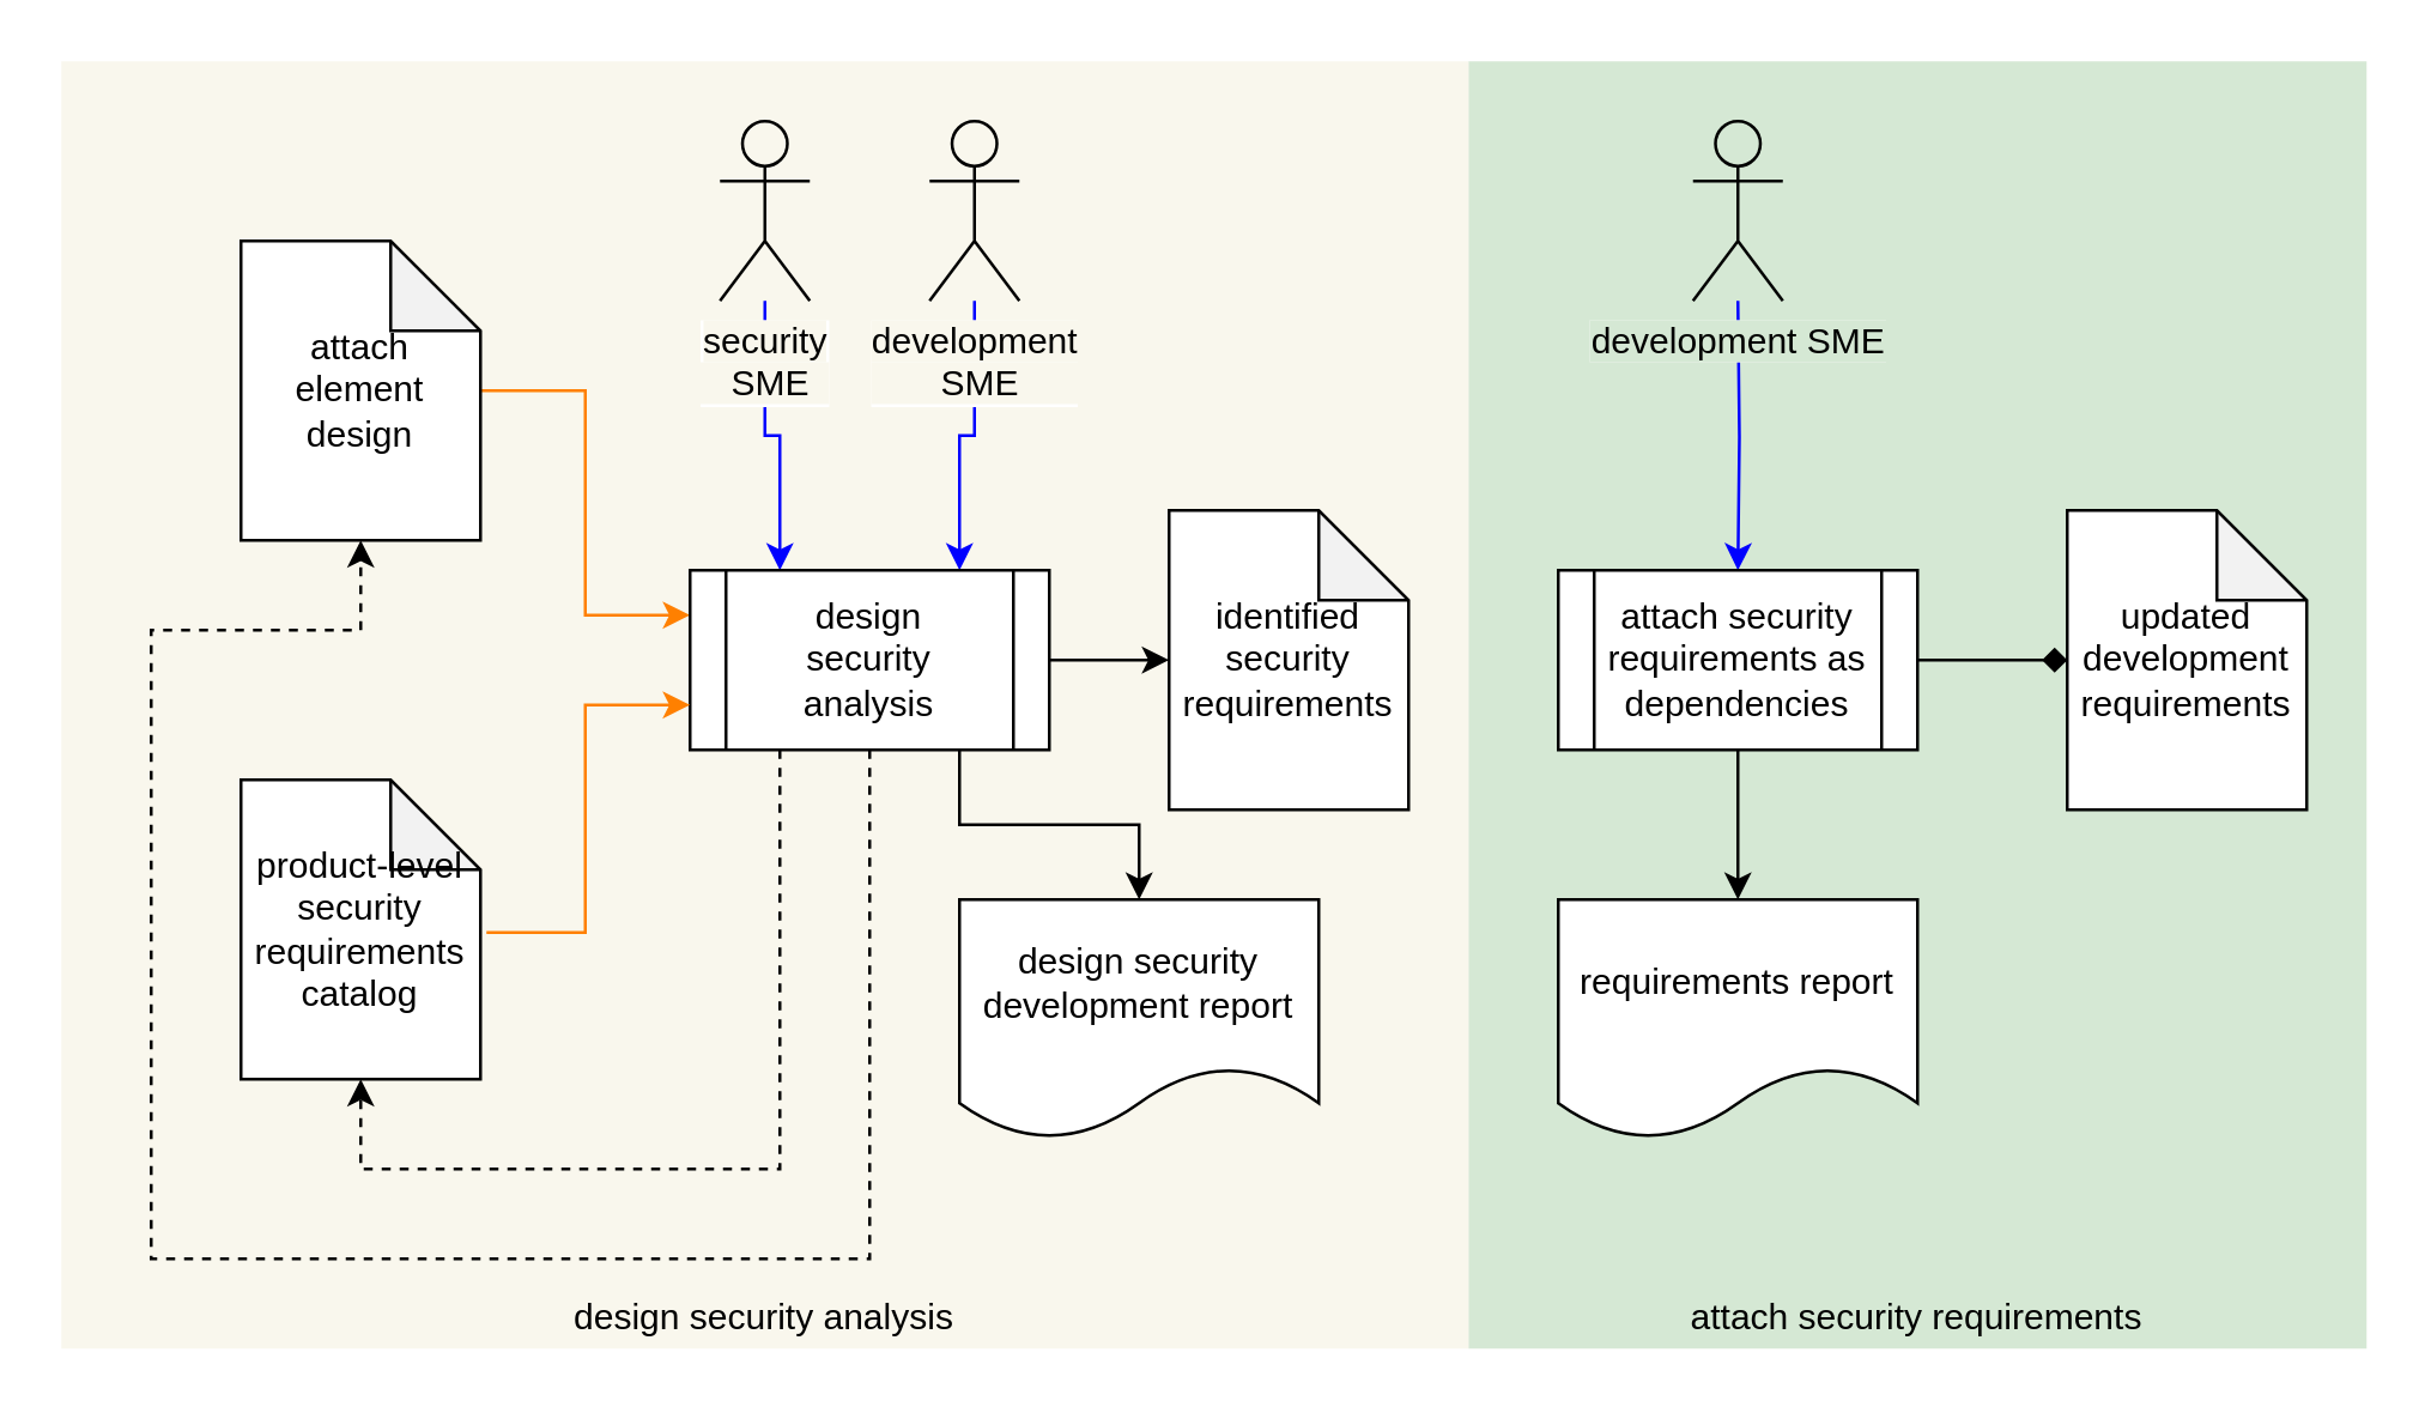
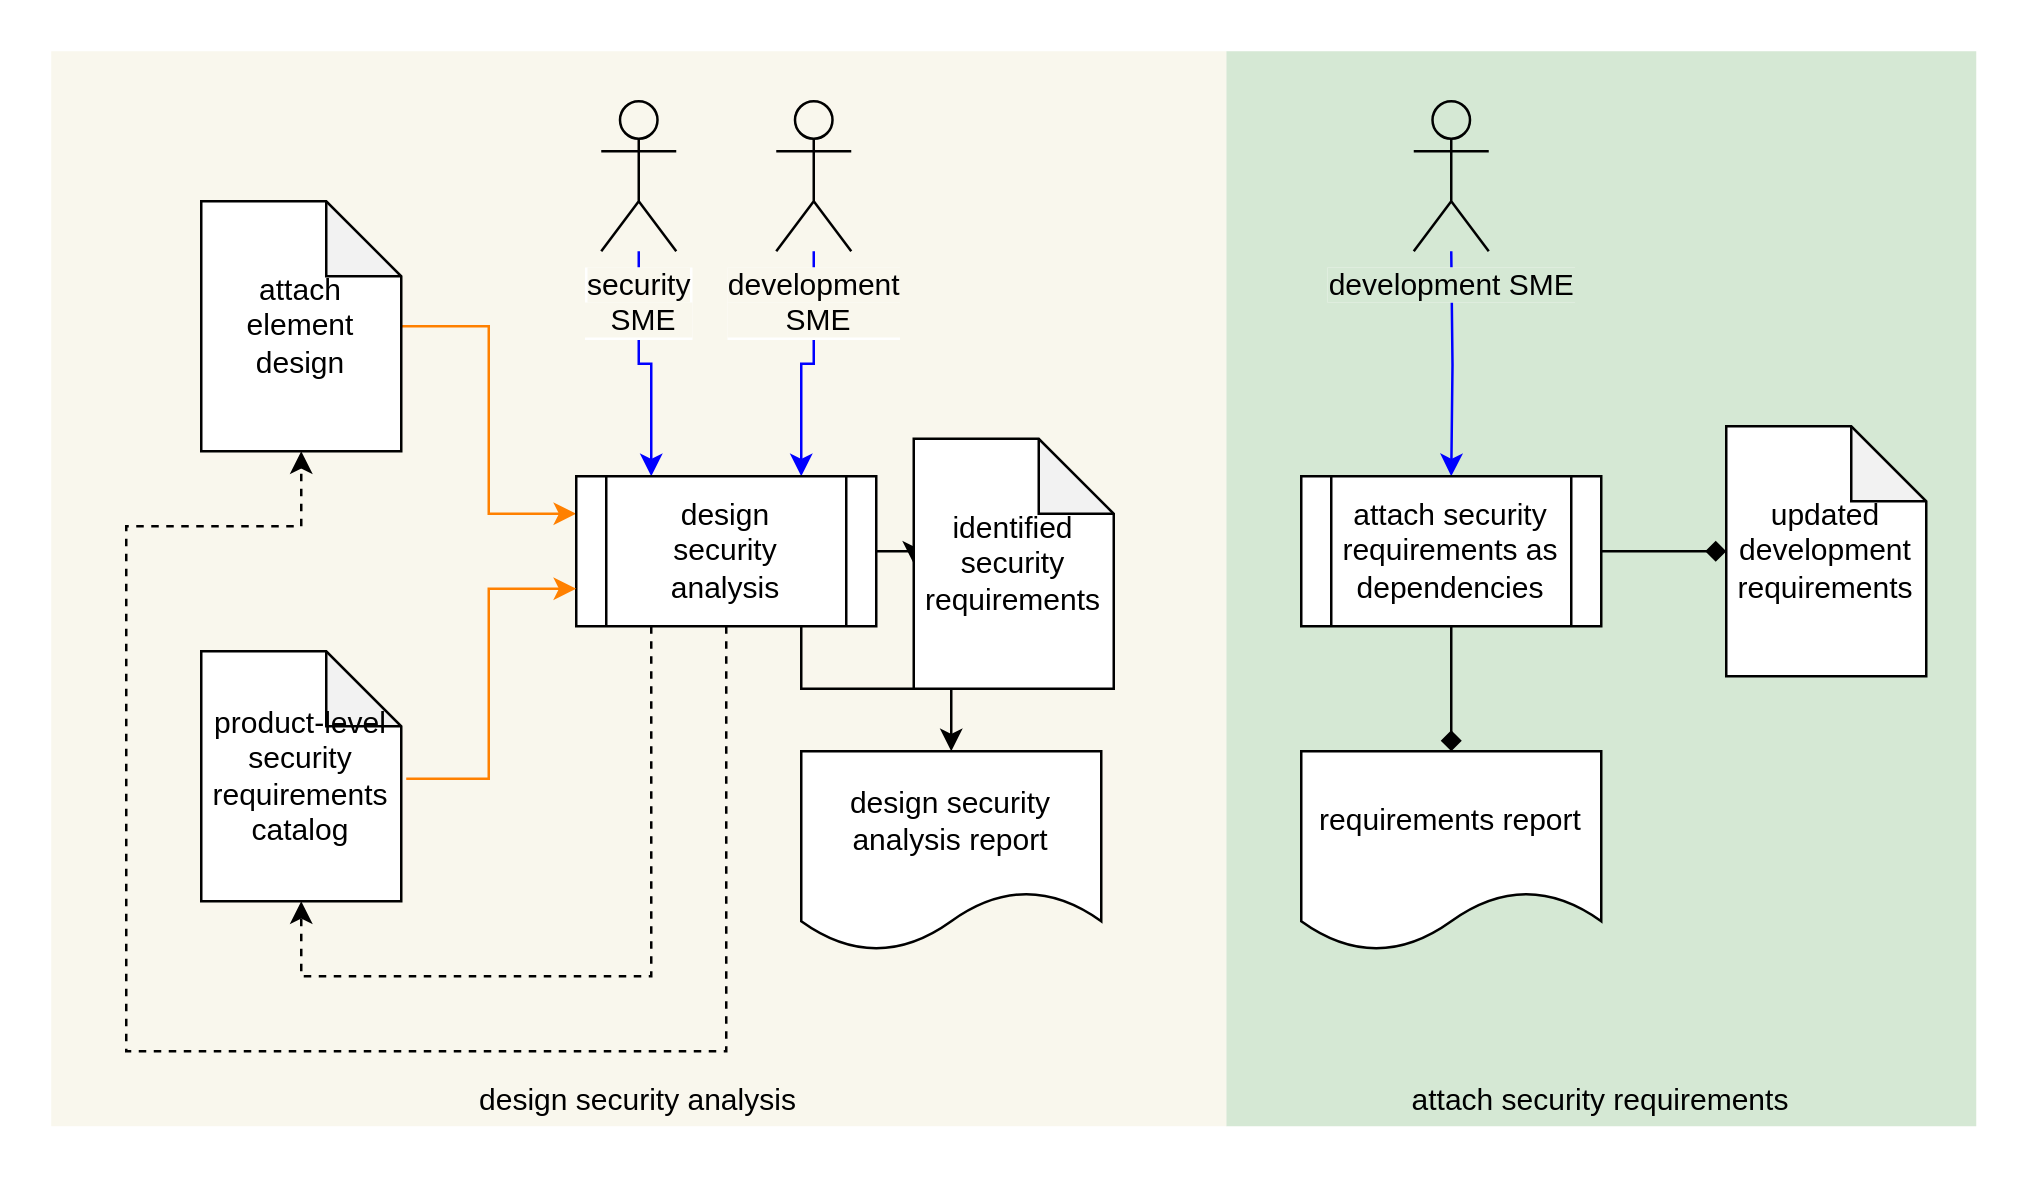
- <mxCell id="26" value="identified security requirements" style="shape=note;whiteSpace=wrap;html=1;backgroundOutline=1;darkOpacity=0.05;" parent="1" vertex="1"><mxGeometry x="390" y="170" width="80" height="100" as="geometry" /></mxCell>
+ <mxCell id="26" value="identified security requirements" style="shape=note;whiteSpace=wrap;html=1;backgroundOutline=1;darkOpacity=0.05;" parent="1" vertex="1"><mxGeometry x="365" y="175" width="80" height="100" as="geometry" /></mxCell>
- <mxCell id="15" style="edgeStyle=orthogonalEdgeStyle;rounded=0;orthogonalLoop=1;jettySize=auto;html=1;entryX=0.5;entryY=0;entryDx=0;entryDy=0;exitX=0.5;exitY=1;exitDx=0;exitDy=0;" parent="1" source="17" target="4" edge="1"><mxGeometry relative="1" as="geometry" /></mxCell>
+ <mxCell id="15" style="edgeStyle=orthogonalEdgeStyle;rounded=0;orthogonalLoop=1;jettySize=auto;html=1;entryX=0.5;entryY=0;entryDx=0;entryDy=0;exitX=0.5;exitY=1;exitDx=0;exitDy=0;endArrow=diamond;" parent="1" source="17" target="4" edge="1"><mxGeometry relative="1" as="geometry" /></mxCell>
- <mxCell id="27" value="design security development report" style="shape=document;whiteSpace=wrap;html=1;boundedLbl=1;" vertex="1" parent="1"><mxGeometry x="320" y="300" width="120" height="80" as="geometry" /></mxCell>
+ <mxCell id="27" value="design security analysis report" style="shape=document;whiteSpace=wrap;html=1;boundedLbl=1;" vertex="1" parent="1"><mxGeometry x="320" y="300" width="120" height="80" as="geometry" /></mxCell>
